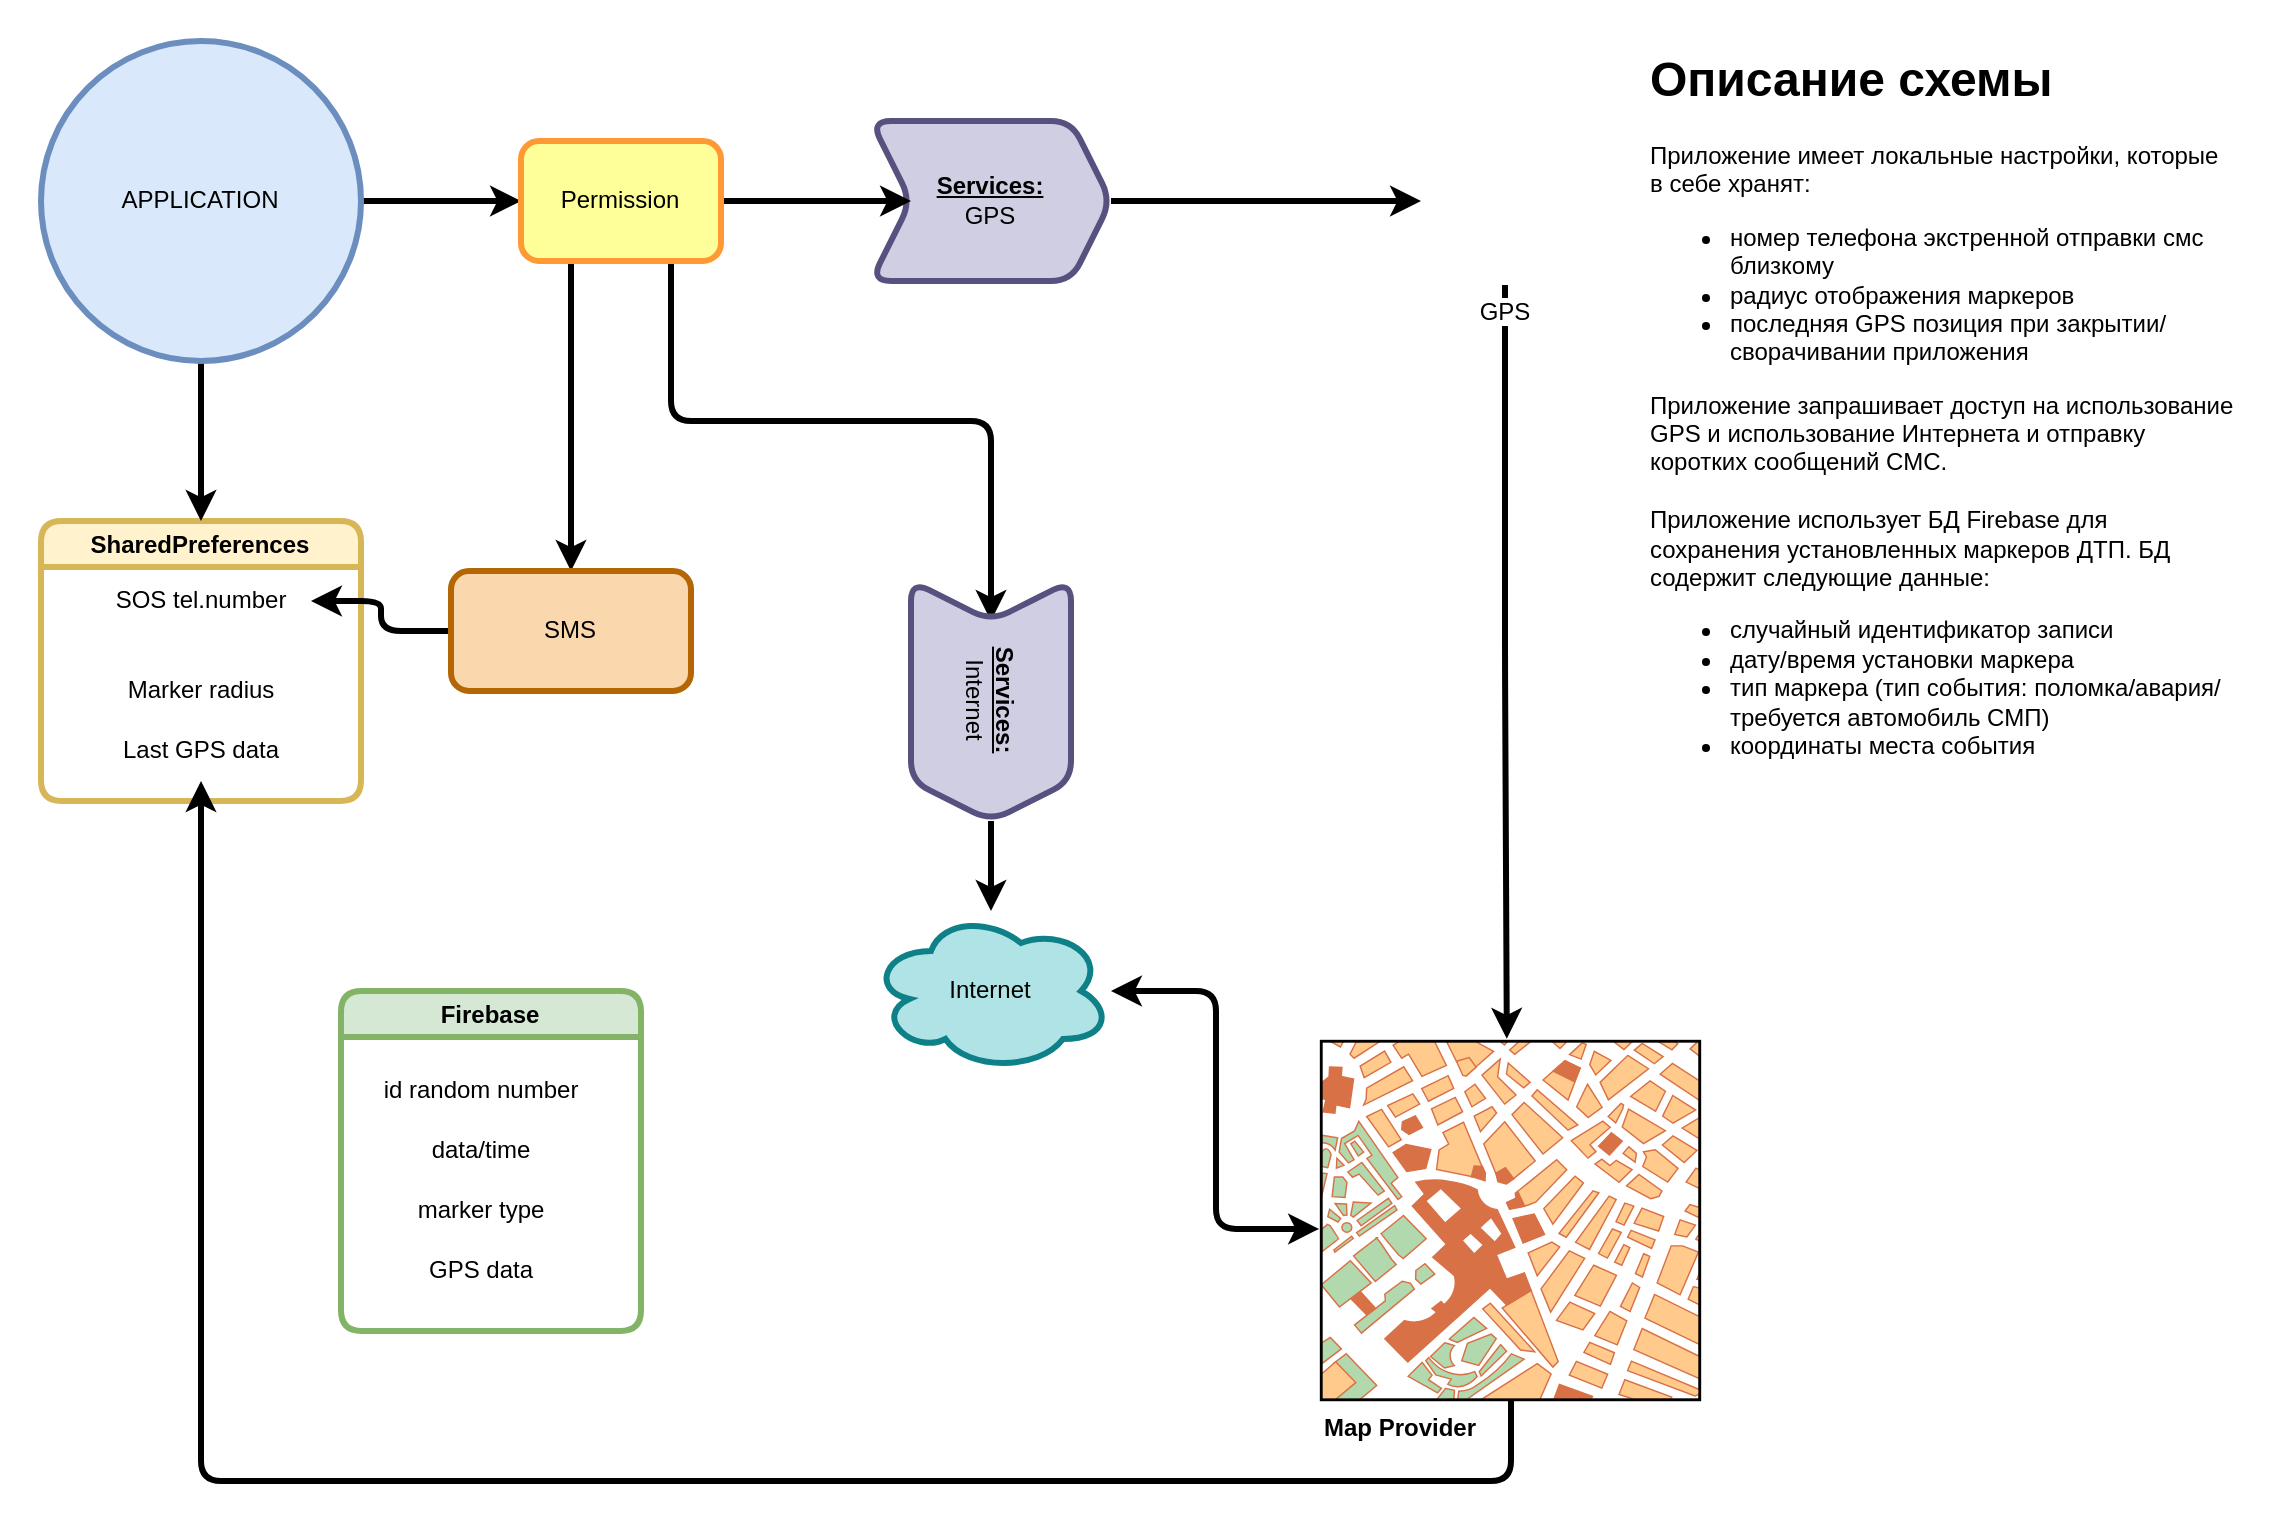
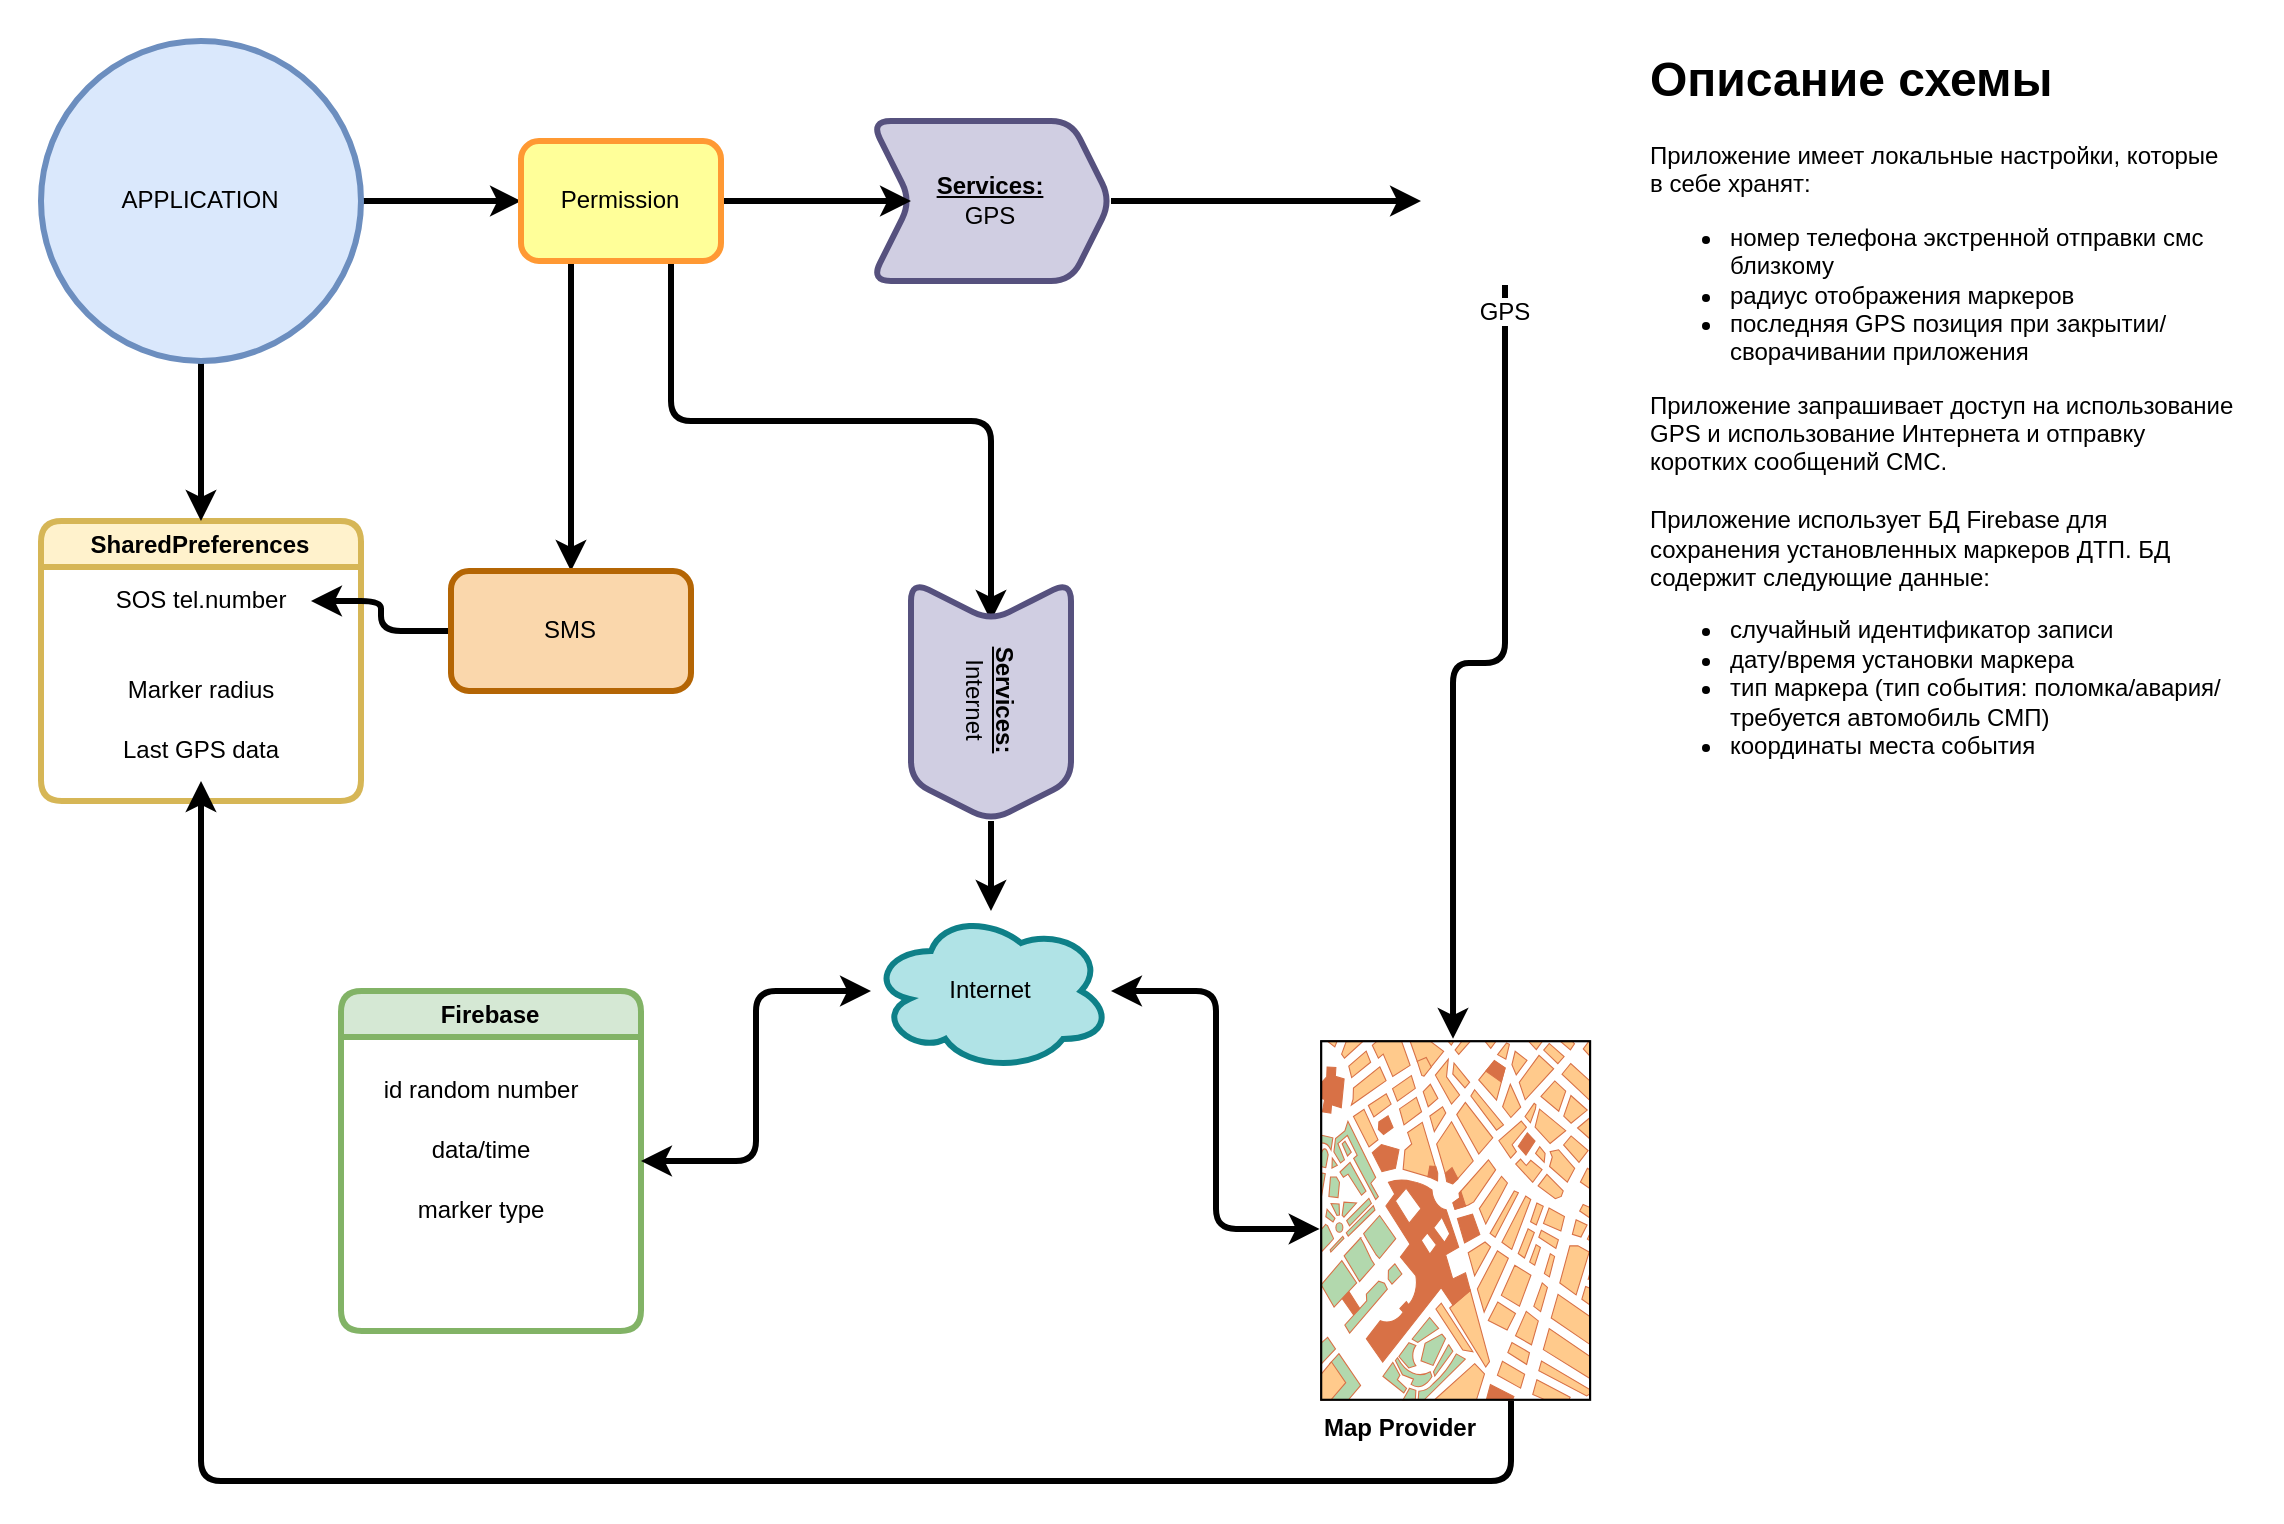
+ <mxCell id="15" style="edgeStyle=orthogonalEdgeStyle;rounded=1;sketch=0;jumpStyle=none;orthogonalLoop=1;jettySize=auto;html=1;entryX=1;entryY=0.5;entryDx=0;entryDy=0;strokeColor=default;strokeWidth=3;startArrow=classic;startFill=1;" edge="1" parent="1" source="16" target="6"><mxGeometry relative="1" as="geometry" /></mxCell>
- <mxCell id="28" value="&lt;b&gt;Map Provider&lt;/b&gt;" style="verticalLabelPosition=bottom;shadow=0;dashed=0;align=left;html=1;verticalAlign=top;strokeWidth=1;shape=mxgraph.mockup.misc.map;rounded=1;strokeColor=#FF9933;fillColor=#FFFF99;" vertex="1" parent="1"><mxGeometry x="660" y="520" width="190" height="180" as="geometry" /></mxCell>
+ <mxCell id="28" value="&lt;b&gt;Map Provider&lt;/b&gt;" style="verticalLabelPosition=bottom;shadow=0;dashed=0;align=left;html=1;verticalAlign=top;strokeWidth=1;shape=mxgraph.mockup.misc.map;rounded=1;strokeColor=#FF9933;fillColor=#FFFF99;" vertex="1" parent="1"><mxGeometry x="660" y="520" width="135" height="180" as="geometry" /></mxCell>
- <mxCell id="10" value="GPS data" style="text;html=1;align=center;verticalAlign=middle;resizable=1;points=[];autosize=1;strokeColor=none;fillColor=none;movable=1;rotatable=1;deletable=1;editable=1;connectable=1;" vertex="1" parent="6"><mxGeometry x="30" y="125" width="80" height="30" as="geometry" /></mxCell>
